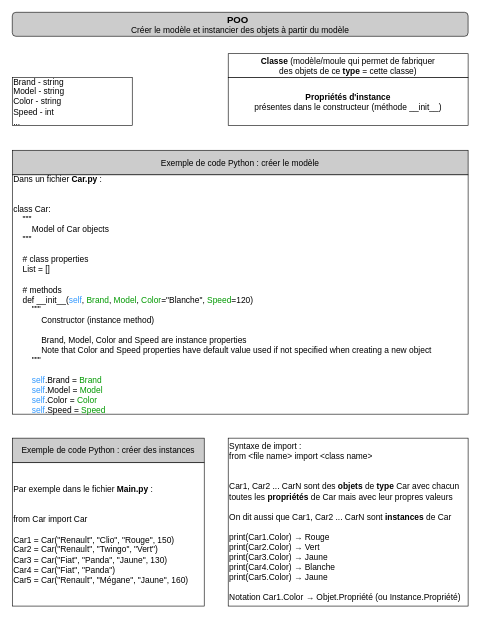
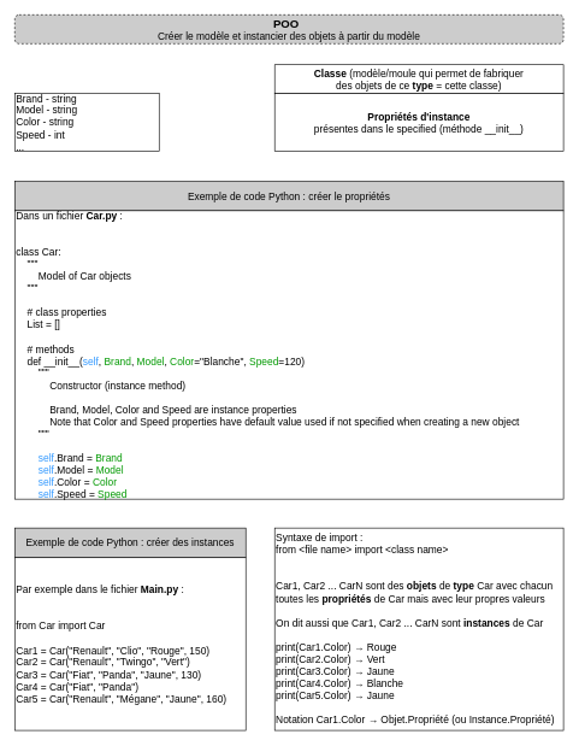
- <mxCell id="6" value="&lt;font style=&quot;font-size: 16px&quot;&gt;&lt;b&gt;POO&lt;/b&gt;&lt;/font&gt;&amp;nbsp;&amp;nbsp;&lt;br&gt;Créer le modèle et instancier des objets à partir du modèle" style="rounded=1;whiteSpace=wrap;html=1;fontSize=14;labelBackgroundColor=none;fillColor=#CCCCCC;" vertex="1" parent="1"><mxGeometry x="20" y="20" width="760" height="40" as="geometry" /></mxCell>
+ <mxCell id="6" value="&lt;font style=&quot;font-size: 16px&quot;&gt;&lt;b&gt;POO&lt;/b&gt;&lt;/font&gt;&amp;nbsp;&amp;nbsp;&lt;br&gt;Créer le modèle et instancier des objets à partir du modèle" style="rounded=1;whiteSpace=wrap;html=1;fontSize=14;labelBackgroundColor=none;fillColor=#CCCCCC;dashed=1;" vertex="1" parent="1"><mxGeometry x="20" y="20" width="760" height="40" as="geometry" /></mxCell>
- <mxCell id="4" value="&lt;b&gt;Propriétés d'instance&lt;/b&gt;&lt;br&gt;présentes dans le constructeur (méthode __init__)" style="rounded=0;whiteSpace=wrap;html=1;fontSize=14;" parent="1" vertex="1"><mxGeometry x="380" y="129" width="400" height="80" as="geometry" /></mxCell>
+ <mxCell id="4" value="&lt;b&gt;Propriétés d'instance&lt;/b&gt;&lt;br&gt;présentes dans le specified (méthode __init__)" style="rounded=0;whiteSpace=wrap;html=1;fontSize=14;" parent="1" vertex="1"><mxGeometry x="380" y="129" width="400" height="80" as="geometry" /></mxCell>
- <mxCell id="7" value="Exemple de code Python : créer le modèle" style="rounded=0;whiteSpace=wrap;html=1;labelBackgroundColor=none;fillColor=#CCCCCC;fontSize=14;" vertex="1" parent="1"><mxGeometry x="20" y="250" width="760" height="41" as="geometry" /></mxCell>
+ <mxCell id="7" value="Exemple de code Python : créer le propriétés" style="rounded=0;whiteSpace=wrap;html=1;labelBackgroundColor=none;fillColor=#CCCCCC;fontSize=14;" vertex="1" parent="1"><mxGeometry x="20" y="250" width="760" height="41" as="geometry" /></mxCell>
